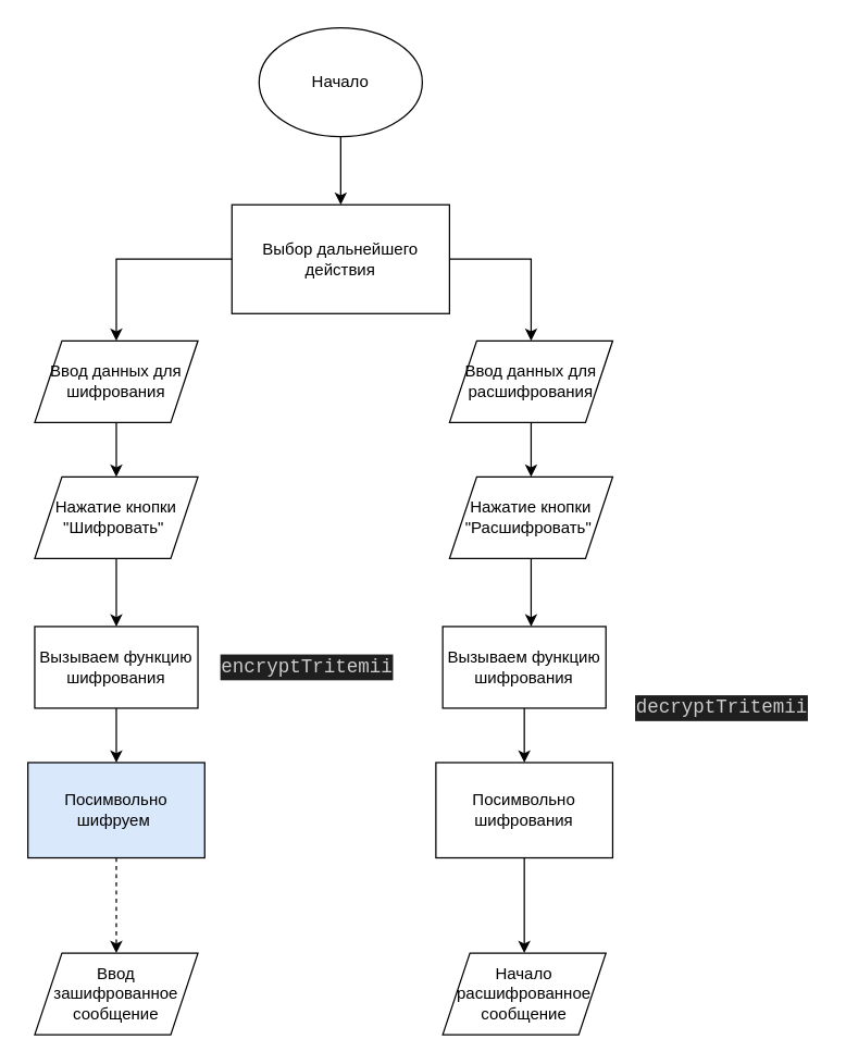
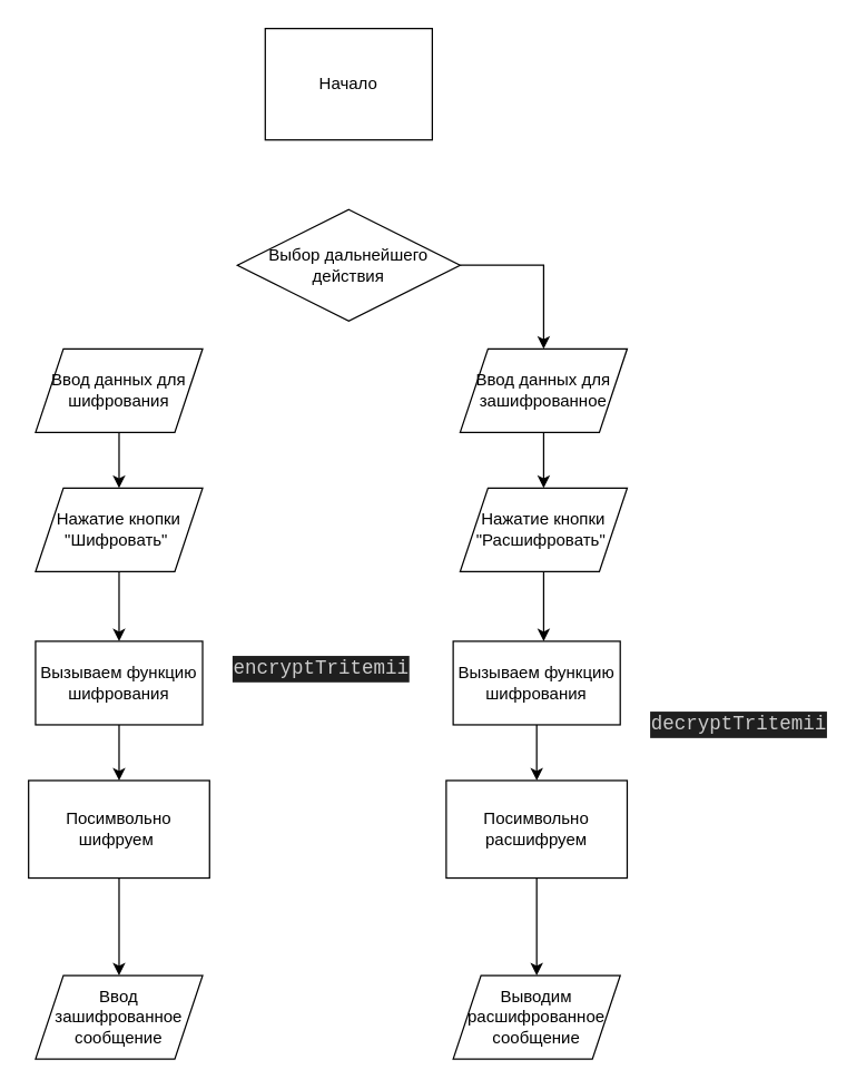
- <mxCell id="3" value="Начало" style="ellipse;whiteSpace=wrap;html=1;" parent="1" vertex="1"><mxGeometry x="190" y="20" width="120" height="80" as="geometry" /></mxCell>
+ <mxCell id="3" value="Начало" style="whiteSpace=wrap;html=1;rounded=0;" parent="1" vertex="1"><mxGeometry x="190" y="20" width="120" height="80" as="geometry" /></mxCell>
- <mxCell id="2" value="" style="edgeStyle=orthogonalEdgeStyle;rounded=0;orthogonalLoop=1;jettySize=auto;html=1;" parent="1" source="3" target="6" edge="1"><mxGeometry relative="1" as="geometry" /></mxCell>
- <mxCell id="4" value="" style="edgeStyle=orthogonalEdgeStyle;rounded=0;orthogonalLoop=1;jettySize=auto;html=1;" parent="1" source="6" target="8" edge="1"><mxGeometry relative="1" as="geometry" /></mxCell>
- <mxCell id="6" value="Выбор дальнейшего действия" style="whiteSpace=wrap;html=1;rounded=0;" parent="1" vertex="1"><mxGeometry x="170" y="150" width="160" height="80" as="geometry" /></mxCell>
+ <mxCell id="6" value="Выбор дальнейшего действия" style="rhombus;whiteSpace=wrap;html=1;" parent="1" vertex="1"><mxGeometry x="170" y="150" width="160" height="80" as="geometry" /></mxCell>
- <mxCell id="10" value="Ввод данных для расшифрования" style="shape=parallelogram;perimeter=parallelogramPerimeter;whiteSpace=wrap;html=1;fixedSize=1;" parent="1" vertex="1"><mxGeometry x="330" y="250" width="120" height="60" as="geometry" /></mxCell>
+ <mxCell id="10" value="Ввод данных для зашифрованное" style="shape=parallelogram;perimeter=parallelogramPerimeter;whiteSpace=wrap;html=1;fixedSize=1;" parent="1" vertex="1"><mxGeometry x="330" y="250" width="120" height="60" as="geometry" /></mxCell>
- <mxCell id="17" value="&lt;div style=&quot;color: rgb(204, 204, 204); background-color: rgb(31, 31, 31); font-family: Consolas, &amp;quot;Courier New&amp;quot;, monospace; font-size: 14px; line-height: 19px;&quot;&gt;&lt;div style=&quot;line-height: 19px;&quot;&gt;&lt;div style=&quot;line-height: 19px;&quot;&gt;&lt;div style=&quot;line-height: 19px;&quot;&gt;encryptTritemii&lt;/div&gt;&lt;/div&gt;&lt;/div&gt;&lt;/div&gt;" style="text;html=1;align=center;verticalAlign=middle;resizable=0;points=[];autosize=1;strokeColor=none;fillColor=none;" parent="1" vertex="1"><mxGeometry x="155" y="475" width="140" height="30" as="geometry" /></mxCell>
+ <mxCell id="17" value="&lt;div style=&quot;color: rgb(204, 204, 204); background-color: rgb(31, 31, 31); font-family: Consolas, &amp;quot;Courier New&amp;quot;, monospace; font-size: 14px; line-height: 19px;&quot;&gt;&lt;div style=&quot;line-height: 19px;&quot;&gt;&lt;div style=&quot;line-height: 19px;&quot;&gt;&lt;div style=&quot;line-height: 19px;&quot;&gt;encryptTritemii&lt;/div&gt;&lt;/div&gt;&lt;/div&gt;&lt;/div&gt;" style="text;html=1;align=center;verticalAlign=middle;resizable=0;points=[];autosize=1;strokeColor=none;fillColor=none;" parent="1" vertex="1"><mxGeometry x="160" y="465" width="140" height="30" as="geometry" /></mxCell>
- <mxCell id="19" value="Посимвольно шифруем&lt;span style=&quot;background-color: initial;&quot;&gt;&amp;nbsp;&lt;/span&gt;" style="whiteSpace=wrap;html=1;fillColor=#dae8fc;" parent="1" vertex="1"><mxGeometry x="20" y="560" width="130" height="70" as="geometry" /></mxCell>
+ <mxCell id="19" value="Посимвольно шифруем&lt;span style=&quot;background-color: initial;&quot;&gt;&amp;nbsp;&lt;/span&gt;" style="whiteSpace=wrap;html=1;" parent="1" vertex="1"><mxGeometry x="20" y="560" width="130" height="70" as="geometry" /></mxCell>
- <mxCell id="25" value="Посимвольно шифрования" style="whiteSpace=wrap;html=1;" parent="1" vertex="1"><mxGeometry x="320" y="560" width="130" height="70" as="geometry" /></mxCell>
+ <mxCell id="25" value="Посимвольно расшифруем" style="whiteSpace=wrap;html=1;" parent="1" vertex="1"><mxGeometry x="320" y="560" width="130" height="70" as="geometry" /></mxCell>
- <mxCell id="18" value="" style="edgeStyle=orthogonalEdgeStyle;rounded=0;orthogonalLoop=1;jettySize=auto;html=1;dashed=1;" parent="1" source="19" target="20" edge="1"><mxGeometry relative="1" as="geometry" /></mxCell>
+ <mxCell id="18" value="" style="edgeStyle=orthogonalEdgeStyle;rounded=0;orthogonalLoop=1;jettySize=auto;html=1;" parent="1" source="19" target="20" edge="1"><mxGeometry relative="1" as="geometry" /></mxCell>
- <mxCell id="26" value="Начало расшифрованное сообщение" style="shape=parallelogram;perimeter=parallelogramPerimeter;whiteSpace=wrap;html=1;fixedSize=1;" parent="1" vertex="1"><mxGeometry x="325" y="700" width="120" height="60" as="geometry" /></mxCell>
+ <mxCell id="26" value="Выводим расшифрованное сообщение" style="shape=parallelogram;perimeter=parallelogramPerimeter;whiteSpace=wrap;html=1;fixedSize=1;" parent="1" vertex="1"><mxGeometry x="325" y="700" width="120" height="60" as="geometry" /></mxCell>
